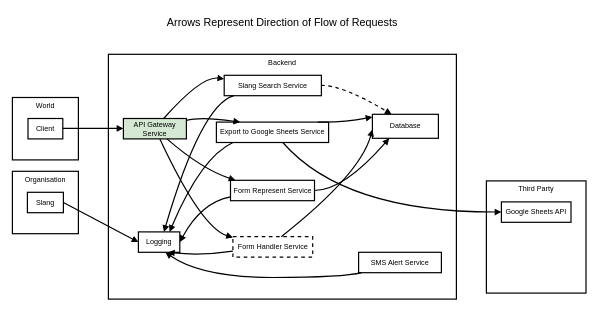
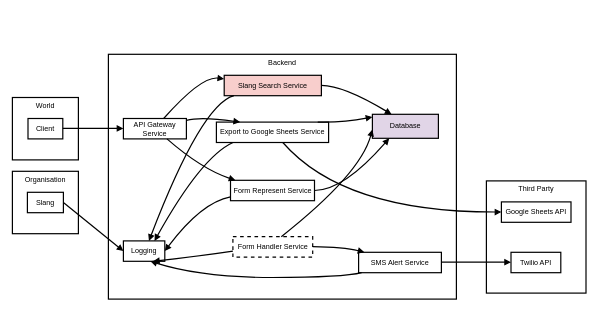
- <mxCell id="36" value="&lt;span style=&quot;color: rgb(0, 0, 0); font-family: Helvetica; font-style: normal; font-variant-ligatures: normal; font-variant-caps: normal; font-weight: 400; letter-spacing: normal; orphans: 2; text-indent: 0px; text-transform: none; widows: 2; word-spacing: 0px; -webkit-text-stroke-width: 0px; background-color: rgb(251, 251, 251); text-decoration-thickness: initial; text-decoration-style: initial; text-decoration-color: initial; float: none; display: inline !important;&quot;&gt;&lt;font style=&quot;font-size: 18px;&quot;&gt;Arrows Represent Direction of Flow of Requests&lt;/font&gt;&lt;/span&gt;" style="text;whiteSpace=wrap;html=1;align=center;" vertex="1" parent="1"><mxGeometry x="265" y="20" width="410" height="30" as="geometry" /></mxCell>
- <mxCell id="14" value="Slang Search Service" style="whiteSpace=wrap;strokeWidth=2;" vertex="1" parent="1"><mxGeometry x="373" y="125" width="162" height="34" as="geometry" /></mxCell>
+ <mxCell id="14" value="Slang Search Service" style="whiteSpace=wrap;strokeWidth=2;fillColor=#f8cecc;" vertex="1" parent="1"><mxGeometry x="373" y="125" width="162" height="34" as="geometry" /></mxCell>
- <mxCell id="22" value="" style="curved=1;startArrow=none;endArrow=block;exitX=0.997;exitY=0.493;entryX=0.287;entryY=-0.007;rounded=0;strokeWidth=2;dashed=1;" edge="1" parent="1" source="14" target="15"><mxGeometry relative="1" as="geometry"><Array as="points"><mxPoint x="572" y="142" /></Array></mxGeometry></mxCell>
+ <mxCell id="22" value="" style="curved=1;startArrow=none;endArrow=block;exitX=0.997;exitY=0.493;entryX=0.287;entryY=-0.007;rounded=0;strokeWidth=2;" edge="1" parent="1" source="14" target="15"><mxGeometry relative="1" as="geometry"><Array as="points"><mxPoint x="572" y="142" /></Array></mxGeometry></mxCell>
- <mxCell id="15" value="Database" style="whiteSpace=wrap;strokeWidth=2;" vertex="1" parent="1"><mxGeometry x="620" y="190" width="110" height="40" as="geometry" /></mxCell>
+ <mxCell id="15" value="Database" style="whiteSpace=wrap;strokeWidth=2;fillColor=#e1d5e7;" vertex="1" parent="1"><mxGeometry x="620" y="190" width="110" height="40" as="geometry" /></mxCell>
- <mxCell id="11" value="API Gateway Service" style="whiteSpace=wrap;strokeWidth=2;fillColor=#d5e8d4;" vertex="1" parent="1"><mxGeometry x="205" y="197" width="105" height="34" as="geometry" /></mxCell>
+ <mxCell id="11" value="API Gateway Service" style="whiteSpace=wrap;strokeWidth=2;" vertex="1" parent="1"><mxGeometry x="205" y="197" width="105" height="34" as="geometry" /></mxCell>
- <mxCell id="24" value="" style="curved=1;startArrow=none;endArrow=block;exitX=0.575;exitY=0.978;entryX=0.004;entryY=0.042;rounded=0;strokeWidth=2;" edge="1" parent="1" source="11" target="12"><mxGeometry relative="1" as="geometry"><Array as="points"><mxPoint x="335" y="379" /></Array></mxGeometry></mxCell>
- <mxCell id="17" value="Logging" style="whiteSpace=wrap;strokeWidth=2;" vertex="1" parent="1"><mxGeometry x="230" y="386" width="69" height="34" as="geometry" /></mxCell>
+ <mxCell id="17" value="Logging" style="whiteSpace=wrap;strokeWidth=2;" vertex="1" parent="1"><mxGeometry x="205" y="401" width="69" height="34" as="geometry" /></mxCell>
+ <mxCell id="30" value="" style="curved=1;startArrow=none;endArrow=block;exitX=0.999;exitY=0.485;entryX=0.061;entryY=-0.011;rounded=0;strokeWidth=2;" edge="1" parent="1" source="12" target="16"><mxGeometry relative="1" as="geometry"><Array as="points"><mxPoint x="572" y="411" /></Array></mxGeometry></mxCell>
+ <mxCell id="21" value="" style="curved=1;startArrow=none;endArrow=block;exitX=0.999;exitY=0.482;entryX=0.004;entryY=0.482;rounded=0;strokeWidth=2;" edge="1" parent="1" source="16" target="4"><mxGeometry relative="1" as="geometry"><Array as="points" /></mxGeometry></mxCell>
+ <mxCell id="4" value="Twilio API" style="whiteSpace=wrap;strokeWidth=2;" vertex="1" parent="1"><mxGeometry x="851" y="420" width="83" height="34" as="geometry" /></mxCell>
